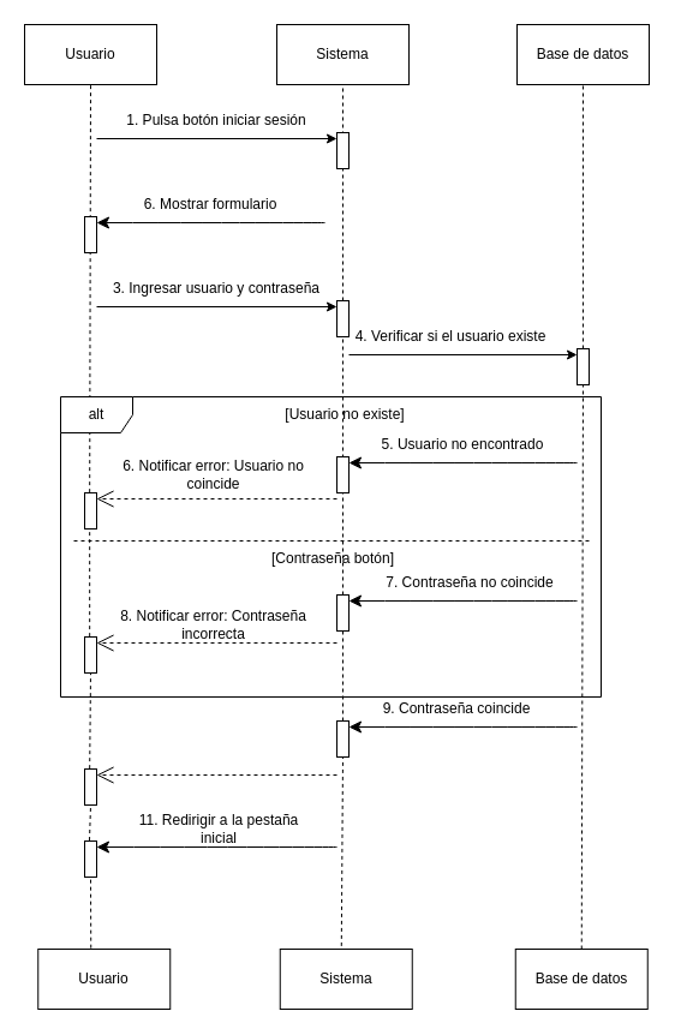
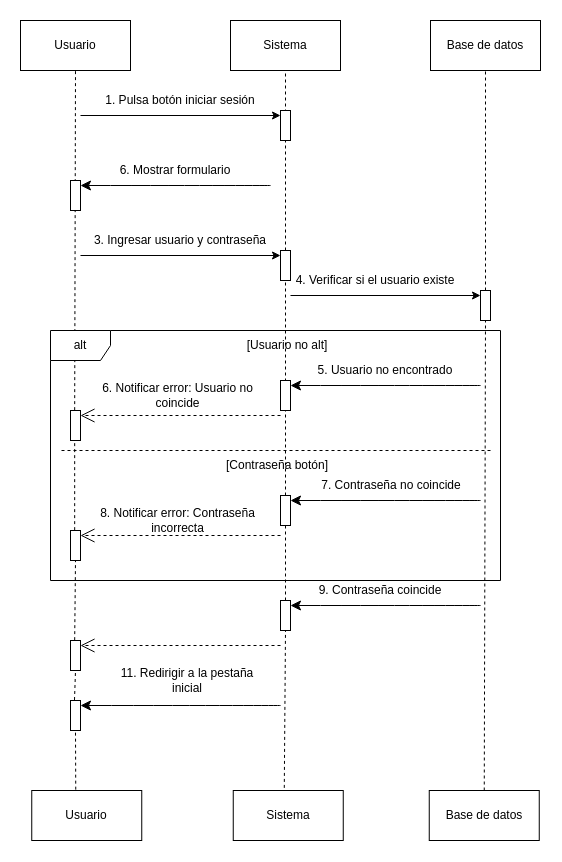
- <mxCell id="20" value="[Usuario no existe]" style="text;html=1;align=center;verticalAlign=middle;whiteSpace=wrap;rounded=0;" vertex="1" parent="1"><mxGeometry x="232.5" y="330" width="107.5" height="30" as="geometry" /></mxCell>
+ <mxCell id="20" value="[Usuario no alt]" style="text;html=1;align=center;verticalAlign=middle;whiteSpace=wrap;rounded=0;" vertex="1" parent="1"><mxGeometry x="232.5" y="330" width="107.5" height="30" as="geometry" /></mxCell>
- <mxCell id="44" value="11. Redirigir a la pestaña inicial" style="text;html=1;align=center;verticalAlign=middle;whiteSpace=wrap;rounded=0;" vertex="1" parent="1"><mxGeometry x="106.5" y="680" width="150" height="20" as="geometry" /></mxCell>
+ <mxCell id="44" value="11. Redirigir a la pestaña inicial" style="text;html=1;align=center;verticalAlign=middle;whiteSpace=wrap;rounded=0;" vertex="1" parent="1"><mxGeometry x="111.5" y="670" width="150" height="20" as="geometry" /></mxCell>
